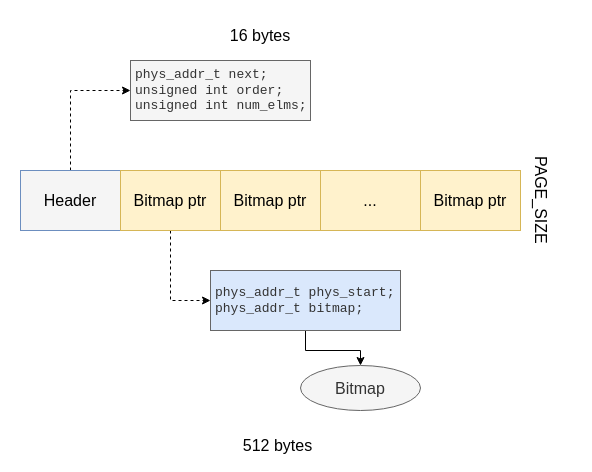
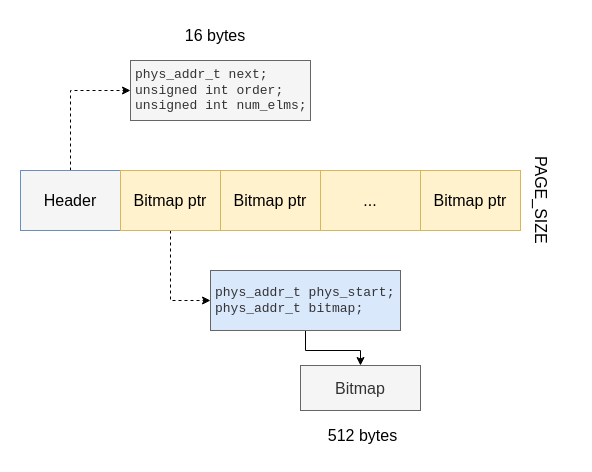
- <mxCell id="10" value="16 bytes" style="text;html=1;align=center;verticalAlign=middle;whiteSpace=wrap;rounded=0;fontSize=16;" vertex="1" parent="1"><mxGeometry x="225" y="20" width="70" height="30" as="geometry" /></mxCell>
+ <mxCell id="10" value="16 bytes" style="text;html=1;align=center;verticalAlign=middle;whiteSpace=wrap;rounded=0;fontSize=16;" vertex="1" parent="1"><mxGeometry x="180" y="20" width="70" height="30" as="geometry" /></mxCell>
- <mxCell id="13" value="Bitmap" style="ellipse;whiteSpace=wrap;html=1;fillColor=#f5f5f5;strokeColor=#666666;fontColor=#333333;fontSize=16;" vertex="1" parent="1"><mxGeometry x="300" y="365" width="120" height="45" as="geometry" /></mxCell>
+ <mxCell id="13" value="Bitmap" style="rounded=0;whiteSpace=wrap;html=1;fillColor=#f5f5f5;strokeColor=#666666;fontColor=#333333;fontSize=16;" vertex="1" parent="1"><mxGeometry x="300" y="365" width="120" height="45" as="geometry" /></mxCell>
- <mxCell id="14" value="512 bytes" style="text;html=1;align=center;verticalAlign=middle;whiteSpace=wrap;rounded=0;fontSize=16;" vertex="1" parent="1"><mxGeometry x="240" y="430" width="75" height="30" as="geometry" /></mxCell>
+ <mxCell id="14" value="512 bytes" style="text;html=1;align=center;verticalAlign=middle;whiteSpace=wrap;rounded=0;fontSize=16;" vertex="1" parent="1"><mxGeometry x="325" y="420" width="75" height="30" as="geometry" /></mxCell>
